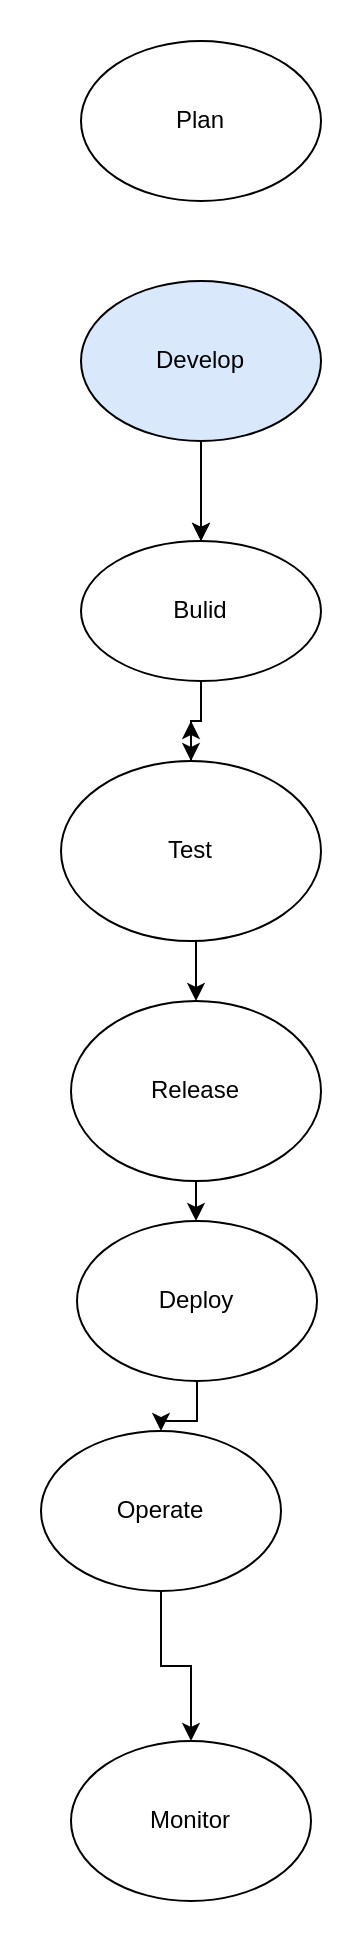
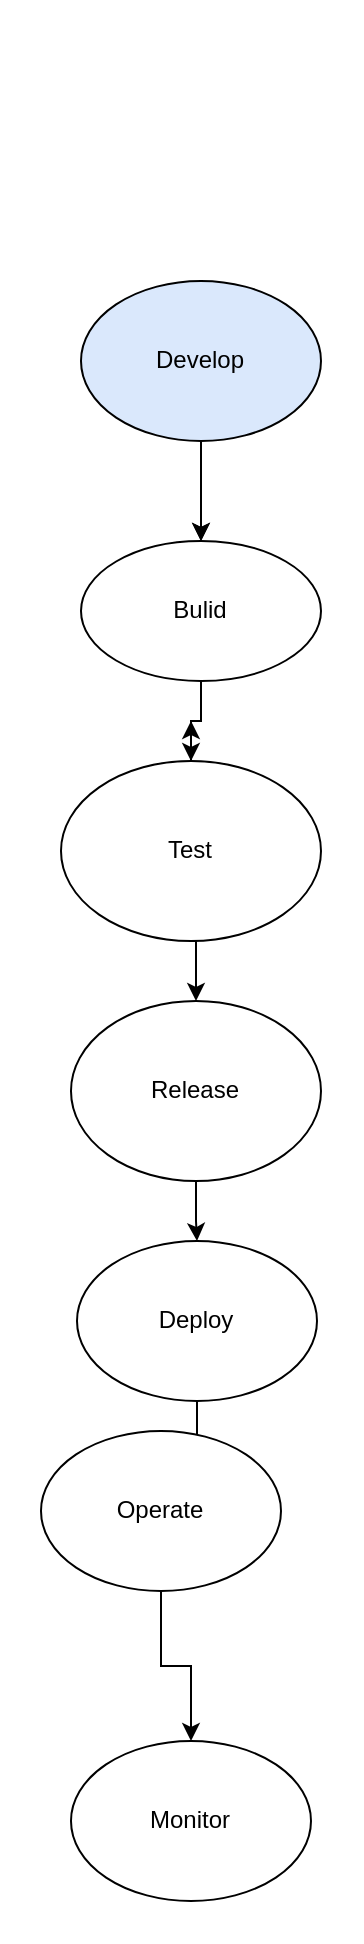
- <mxCell id="2" value="Plan" style="ellipse;whiteSpace=wrap;html=1;" vertex="1" parent="1"><mxGeometry x="40" y="20" width="120" height="80" as="geometry" /></mxCell>
- <mxCell id="14" value="Deploy" style="ellipse;whiteSpace=wrap;html=1;" vertex="1" parent="1"><mxGeometry x="38" y="610" width="120" height="80" as="geometry" /></mxCell>
+ <mxCell id="14" value="Deploy" style="ellipse;whiteSpace=wrap;html=1;" vertex="1" parent="1"><mxGeometry x="38" y="620" width="120" height="80" as="geometry" /></mxCell>
